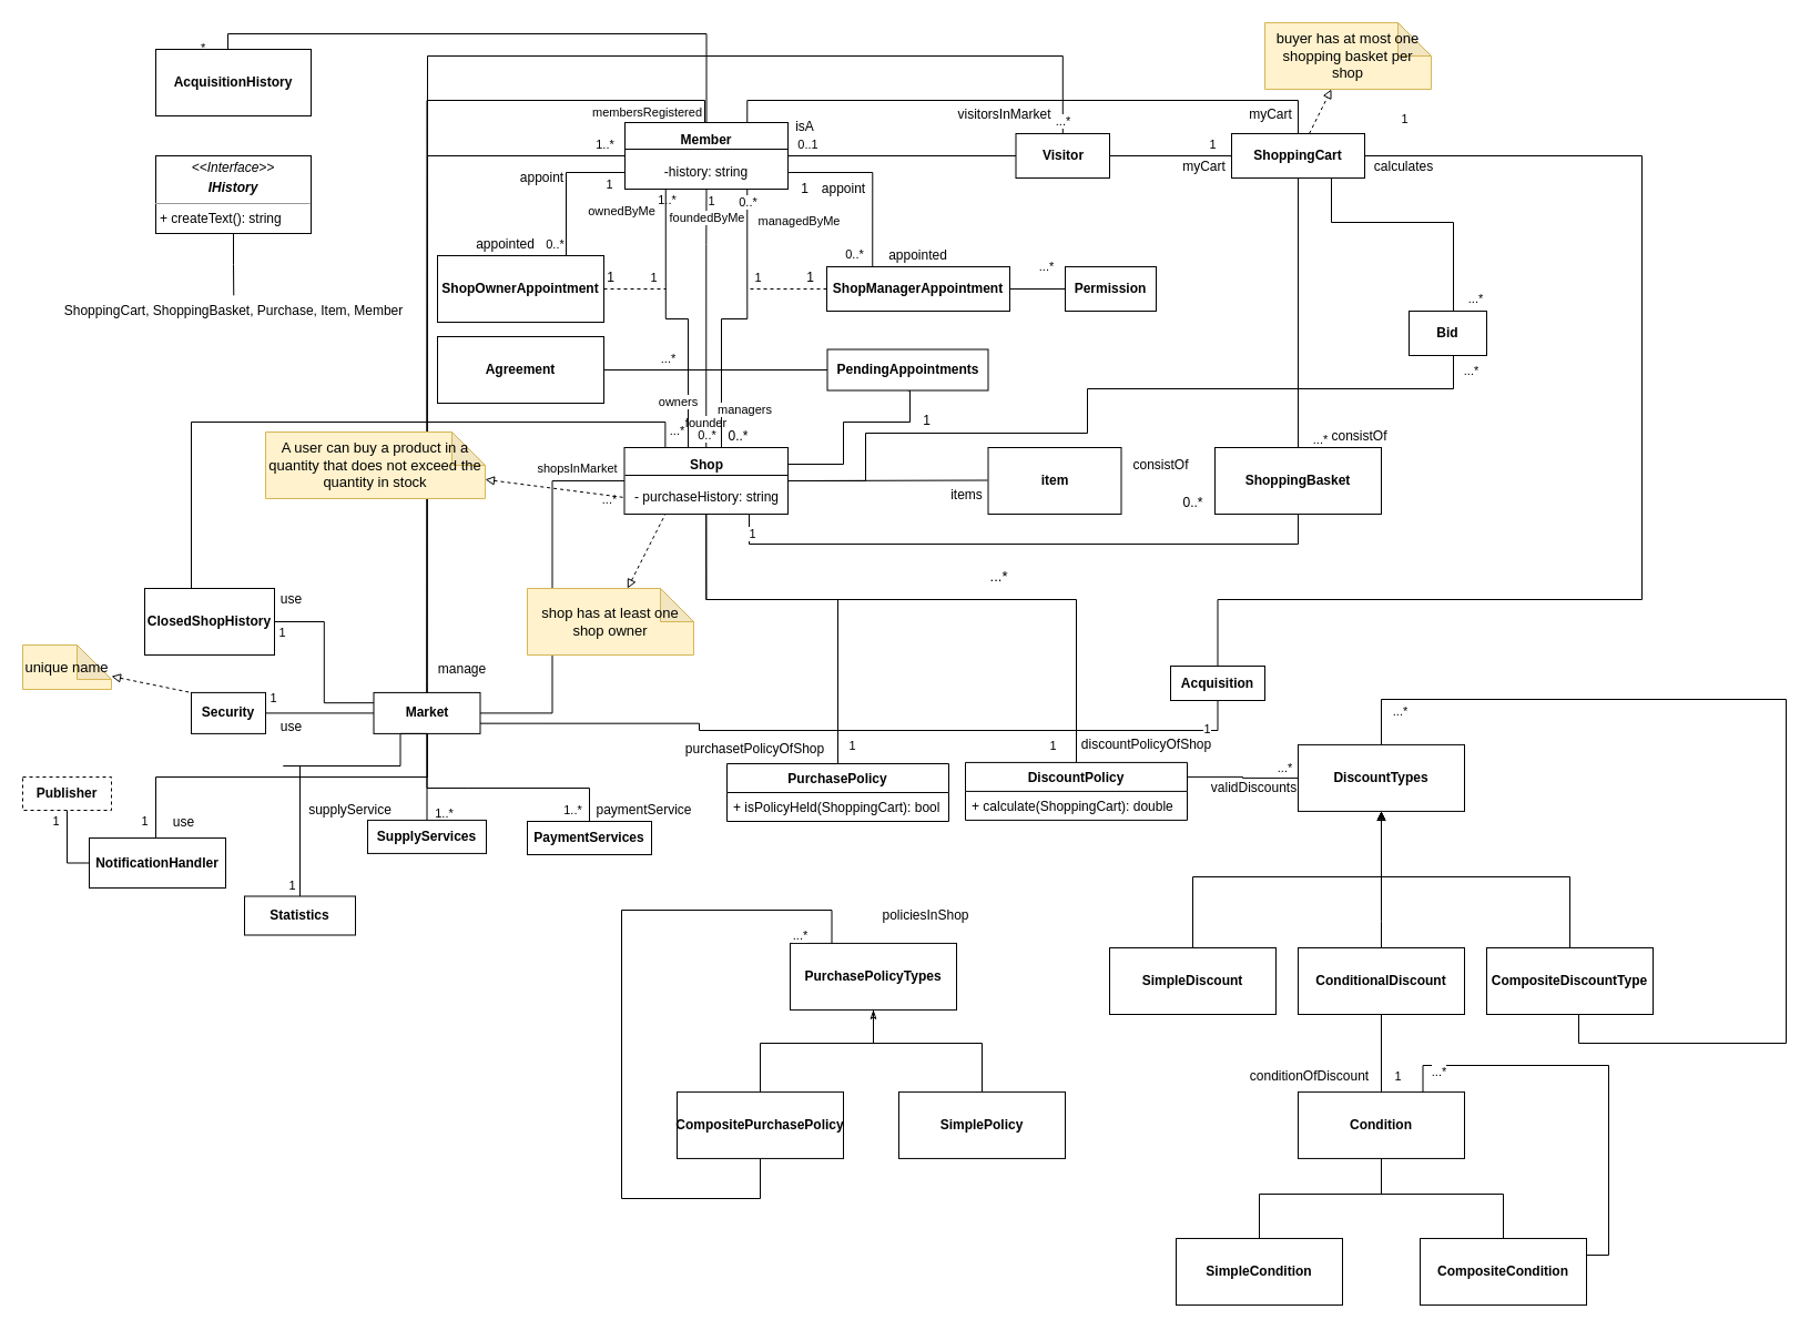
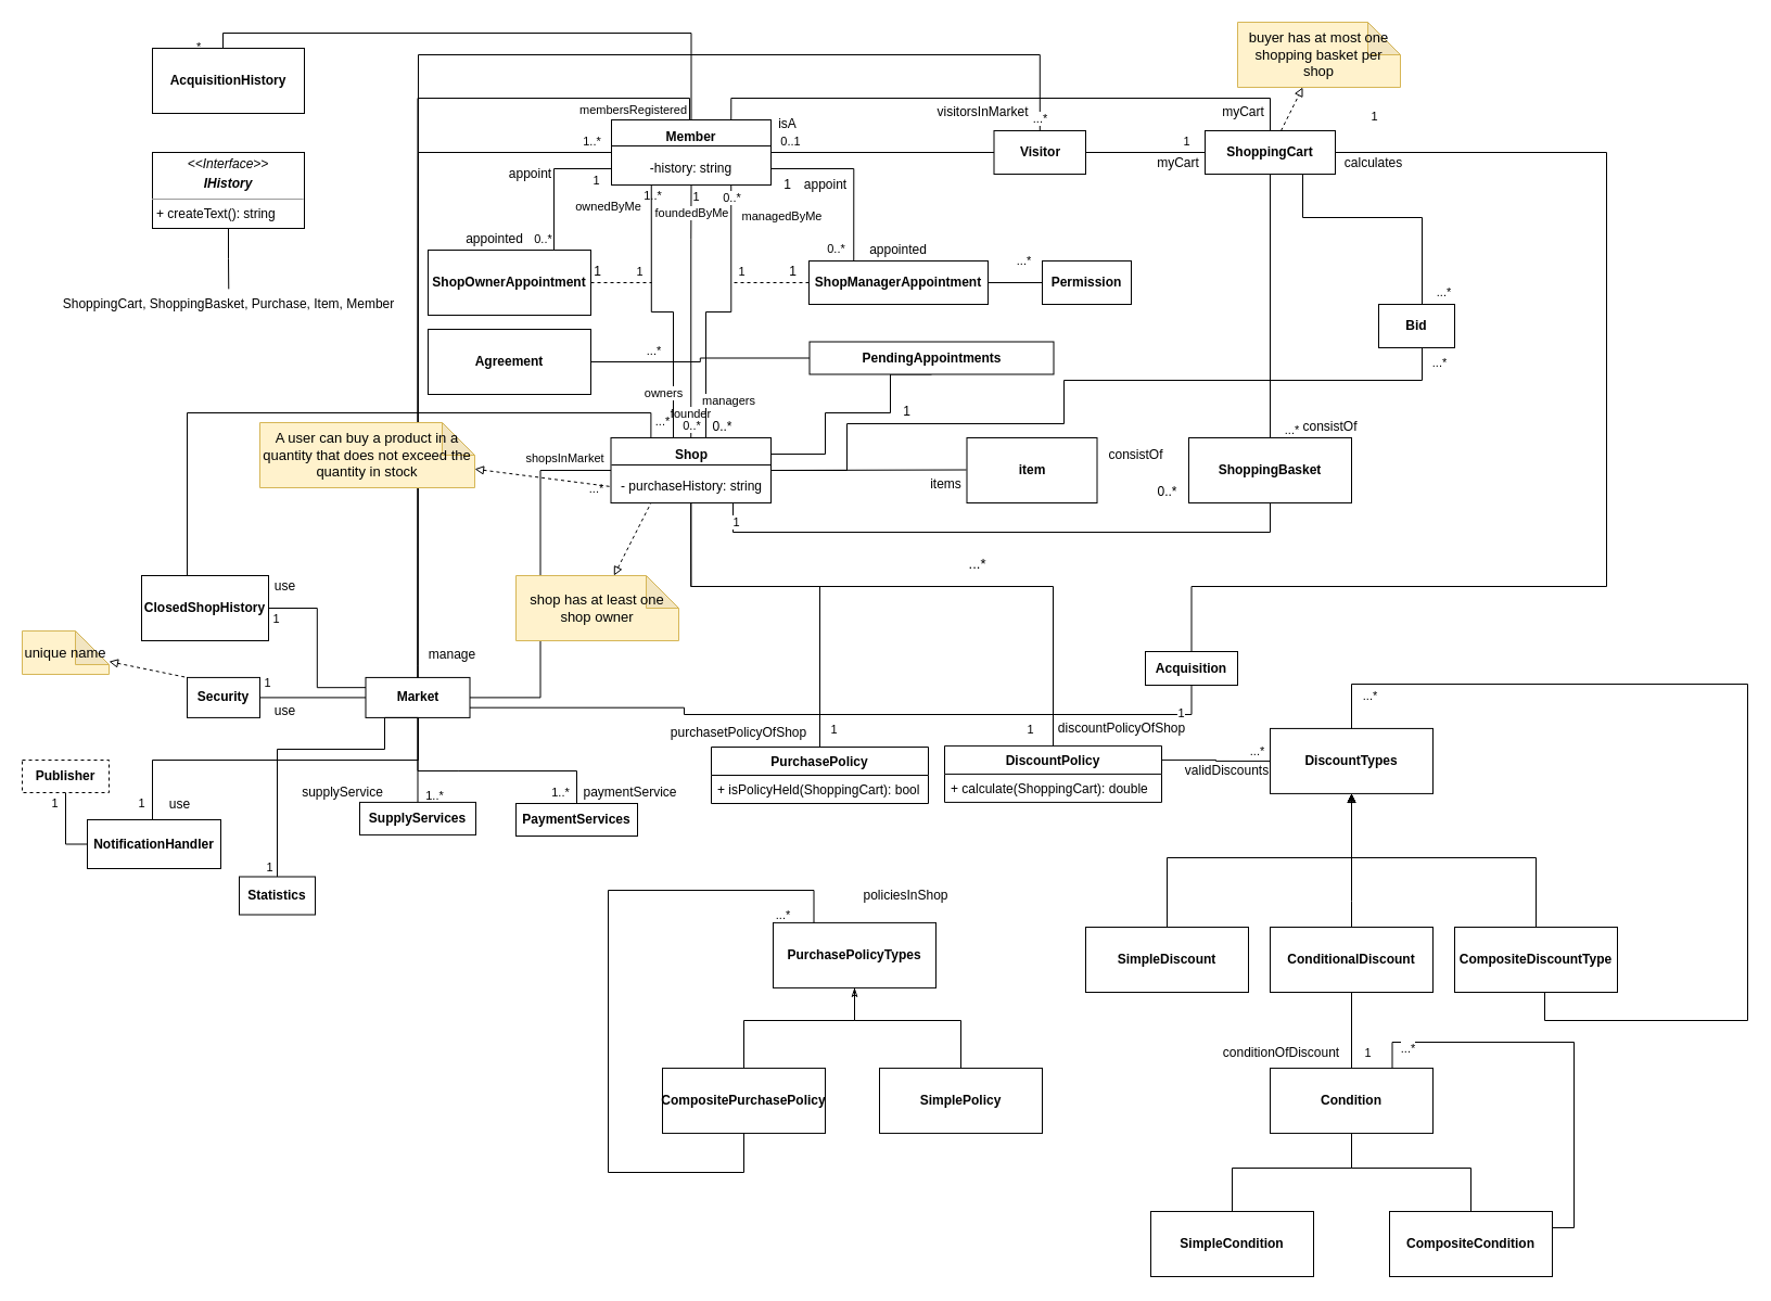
- <mxCell id="140" value="&lt;b&gt;PendingAppointments&lt;/b&gt;" style="rounded=0;whiteSpace=wrap;html=1;" vertex="1" parent="1"><mxGeometry x="745.5" y="314.5" width="145" height="37" as="geometry" /></mxCell>
+ <mxCell id="140" value="&lt;b&gt;PendingAppointments&lt;/b&gt;" style="rounded=0;whiteSpace=wrap;html=1;" vertex="1" parent="1"><mxGeometry x="745.5" y="314.5" width="225" height="30" as="geometry" /></mxCell>
- <mxCell id="145" value="&lt;span style=&quot;font-weight: 700&quot;&gt;Statistics&lt;/span&gt;" style="rounded=0;whiteSpace=wrap;html=1;" vertex="1" parent="1"><mxGeometry x="220" y="807.5" width="100" height="35" as="geometry" /></mxCell>
+ <mxCell id="145" value="&lt;span style=&quot;font-weight: 700&quot;&gt;Statistics&lt;/span&gt;" style="rounded=0;whiteSpace=wrap;html=1;" vertex="1" parent="1"><mxGeometry x="220" y="807.5" width="70" height="35" as="geometry" /></mxCell>
